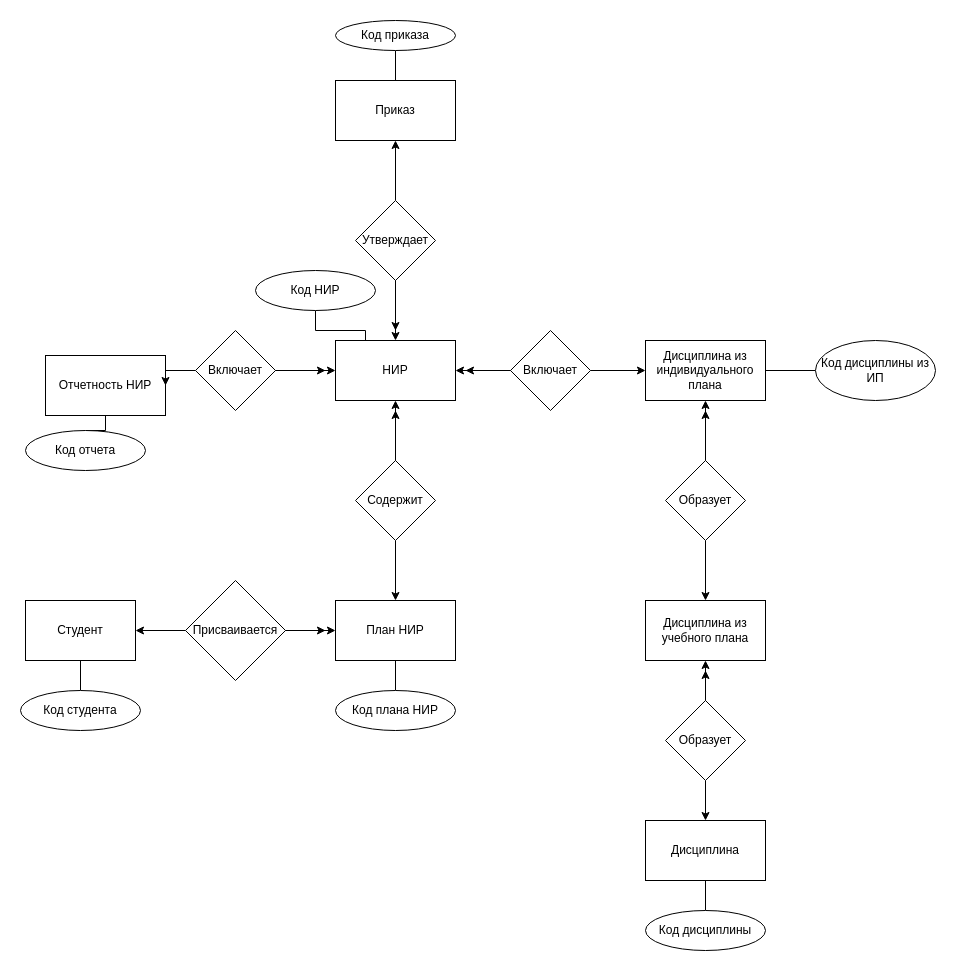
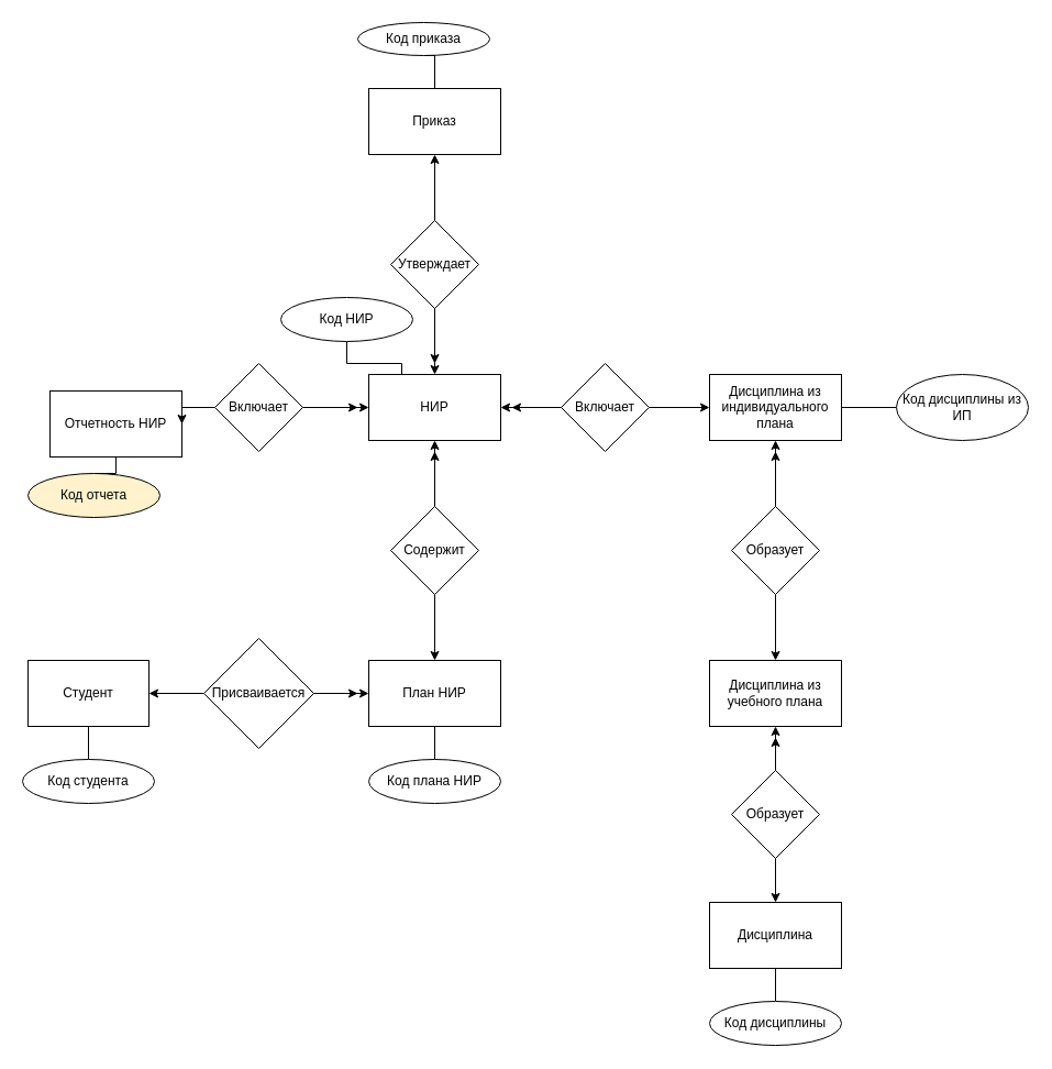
- <mxCell id="37" value="Код приказа" style="ellipse;whiteSpace=wrap;html=1;" vertex="1" parent="1"><mxGeometry x="335" y="20" width="120" height="30" as="geometry" /></mxCell>
+ <mxCell id="37" value="Код приказа" style="ellipse;whiteSpace=wrap;html=1;" vertex="1" parent="1"><mxGeometry x="325" y="20" width="120" height="30" as="geometry" /></mxCell>
- <mxCell id="26" value="Код отчета" style="ellipse;whiteSpace=wrap;html=1;" vertex="1" parent="1"><mxGeometry x="25" y="430" width="120" height="40" as="geometry" /></mxCell>
+ <mxCell id="26" value="Код отчета" style="ellipse;whiteSpace=wrap;html=1;fillColor=#fff2cc;" vertex="1" parent="1"><mxGeometry x="25" y="430" width="120" height="40" as="geometry" /></mxCell>
